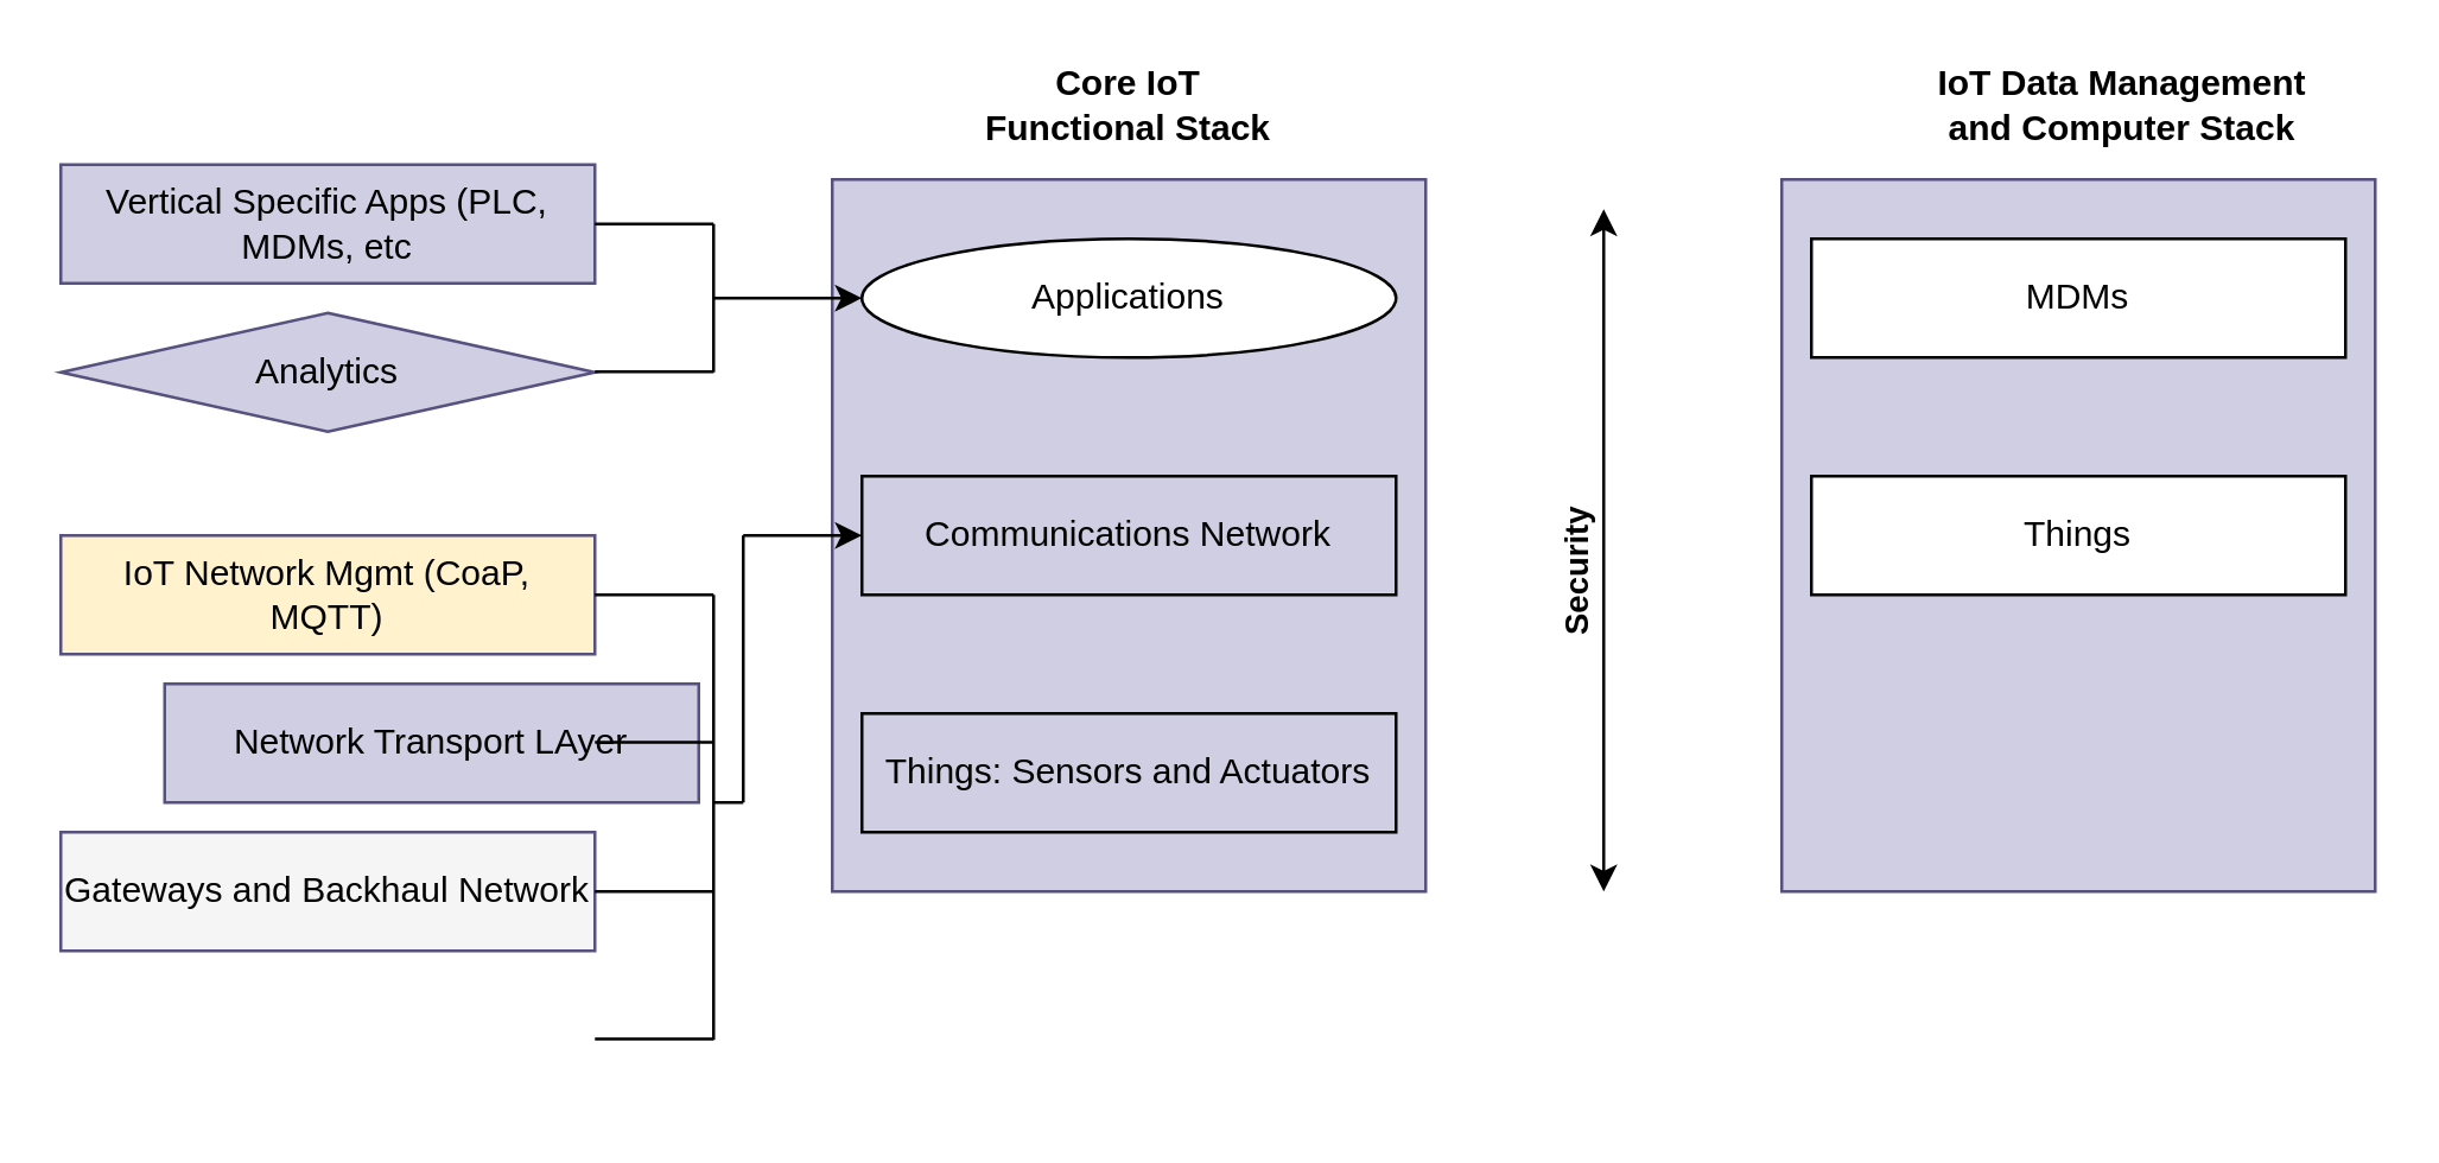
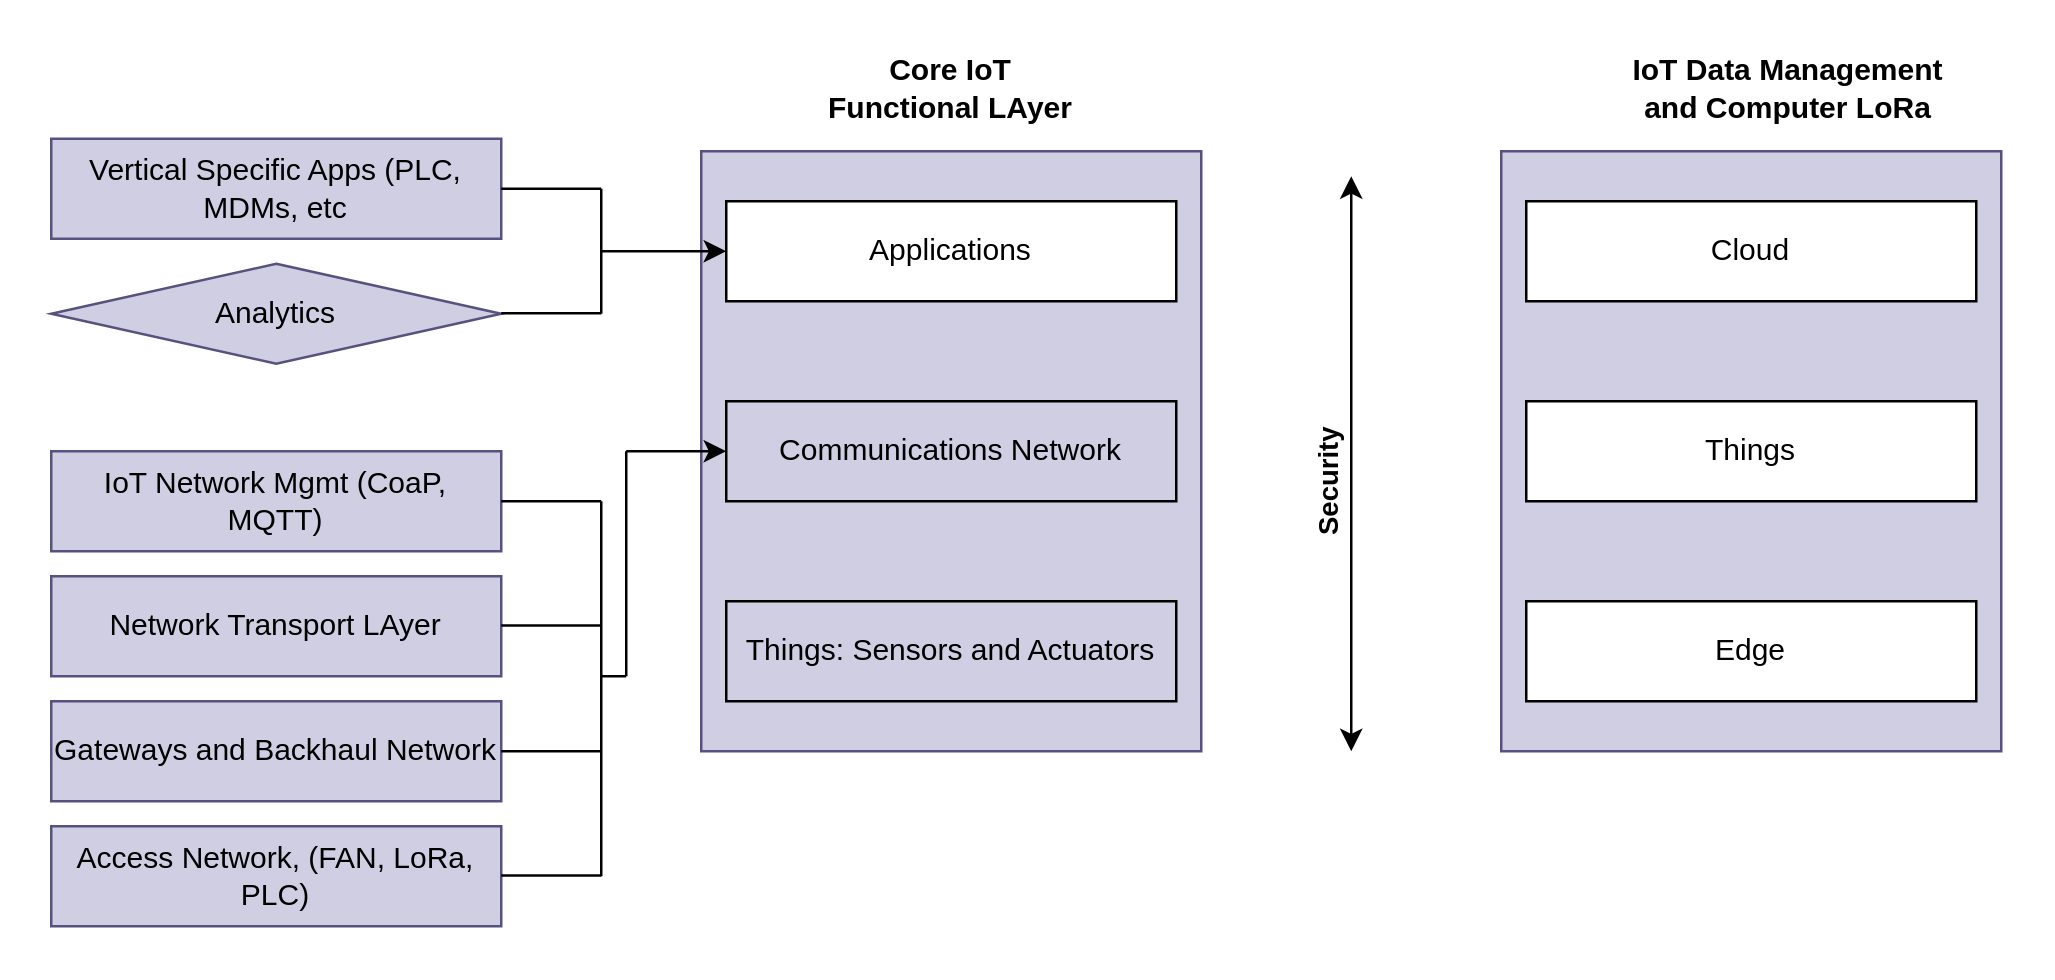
- <mxCell id="11" value="&lt;b style=&quot;background-color: rgb(255, 255, 255);&quot;&gt;Core IoT&lt;br&gt;Functional Stack&lt;/b&gt;" style="text;html=1;strokeColor=none;fillColor=none;align=center;verticalAlign=middle;whiteSpace=wrap;rounded=0;" vertex="1" parent="2"><mxGeometry x="310" width="100" height="30" as="geometry" /></mxCell>
+ <mxCell id="11" value="&lt;b style=&quot;background-color: rgb(255, 255, 255);&quot;&gt;Core IoT&lt;br&gt;Functional LAyer&lt;/b&gt;" style="text;html=1;strokeColor=none;fillColor=none;align=center;verticalAlign=middle;whiteSpace=wrap;rounded=0;" vertex="1" parent="2"><mxGeometry x="310" width="100" height="30" as="geometry" /></mxCell>
- <mxCell id="12" value="&lt;b style=&quot;background-color: rgb(255, 255, 255);&quot;&gt;IoT Data Management&lt;br&gt;and Computer Stack&lt;/b&gt;" style="text;html=1;strokeColor=none;fillColor=none;align=center;verticalAlign=middle;whiteSpace=wrap;rounded=0;" vertex="1" parent="2"><mxGeometry x="630" width="130" height="30" as="geometry" /></mxCell>
+ <mxCell id="12" value="&lt;b style=&quot;background-color: rgb(255, 255, 255);&quot;&gt;IoT Data Management&lt;br&gt;and Computer LoRa&lt;/b&gt;" style="text;html=1;strokeColor=none;fillColor=none;align=center;verticalAlign=middle;whiteSpace=wrap;rounded=0;" vertex="1" parent="2"><mxGeometry x="630" width="130" height="30" as="geometry" /></mxCell>
- <mxCell id="4" value="Applications" style="ellipse;whiteSpace=wrap;html=1;" vertex="1" parent="2"><mxGeometry x="270" y="60" width="180" height="40" as="geometry" /></mxCell>
+ <mxCell id="4" value="Applications" style="rounded=0;whiteSpace=wrap;html=1;" vertex="1" parent="2"><mxGeometry x="270" y="60" width="180" height="40" as="geometry" /></mxCell>
- <mxCell id="8" value="MDMs" style="rounded=0;whiteSpace=wrap;html=1;" vertex="1" parent="2"><mxGeometry x="590" y="60" width="180" height="40" as="geometry" /></mxCell>
+ <mxCell id="8" value="Cloud" style="rounded=0;whiteSpace=wrap;html=1;" vertex="1" parent="2"><mxGeometry x="590" y="60" width="180" height="40" as="geometry" /></mxCell>
- <mxCell id="18" value="IoT Network Mgmt (CoaP, MQTT)" style="rounded=0;whiteSpace=wrap;html=1;fillColor=#fff2cc;strokeColor=#56517e;" vertex="1" parent="2"><mxGeometry y="160" width="180" height="40" as="geometry" /></mxCell>
+ <mxCell id="18" value="IoT Network Mgmt (CoaP, MQTT)" style="rounded=0;whiteSpace=wrap;html=1;fillColor=#d0cee2;strokeColor=#56517e;" vertex="1" parent="2"><mxGeometry y="160" width="180" height="40" as="geometry" /></mxCell>
- <mxCell id="19" value="Network Transport LAyer" style="rounded=0;whiteSpace=wrap;html=1;fillColor=#d0cee2;strokeColor=#56517e;" vertex="1" parent="2"><mxGeometry x="35" y="210" width="180" height="40" as="geometry" /></mxCell>
+ <mxCell id="19" value="Network Transport LAyer" style="rounded=0;whiteSpace=wrap;html=1;fillColor=#d0cee2;strokeColor=#56517e;" vertex="1" parent="2"><mxGeometry y="210" width="180" height="40" as="geometry" /></mxCell>
+ <mxCell id="10" value="Edge" style="rounded=0;whiteSpace=wrap;html=1;" vertex="1" parent="2"><mxGeometry x="590" y="220" width="180" height="40" as="geometry" /></mxCell>
- <mxCell id="20" value="Gateways and Backhaul Network" style="rounded=0;whiteSpace=wrap;html=1;fillColor=#f5f5f5;strokeColor=#56517e;" vertex="1" parent="2"><mxGeometry y="260" width="180" height="40" as="geometry" /></mxCell>
+ <mxCell id="20" value="Gateways and Backhaul Network" style="rounded=0;whiteSpace=wrap;html=1;fillColor=#d0cee2;strokeColor=#56517e;" vertex="1" parent="2"><mxGeometry y="260" width="180" height="40" as="geometry" /></mxCell>
+ <mxCell id="21" value="Access Network, (FAN, LoRa, PLC)" style="rounded=0;whiteSpace=wrap;html=1;fillColor=#d0cee2;strokeColor=#56517e;" vertex="1" parent="2"><mxGeometry y="310" width="180" height="40" as="geometry" /></mxCell>
